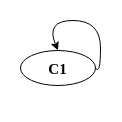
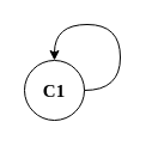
- <mxCell id="2" value="C1" style="ellipse;whiteSpace=wrap;html=1;aspect=fixed;align=center;fontFamily=Verdana;fontStyle=1;fontSize=15;" vertex="1" parent="1"><mxGeometry x="20" y="50" width="75" height="35" as="geometry" /></mxCell>
+ <mxCell id="2" value="C1" style="ellipse;whiteSpace=wrap;html=1;aspect=fixed;align=center;fontFamily=Verdana;fontStyle=1;fontSize=15;" vertex="1" parent="1"><mxGeometry x="20" y="50" width="50" height="50" as="geometry" /></mxCell>
